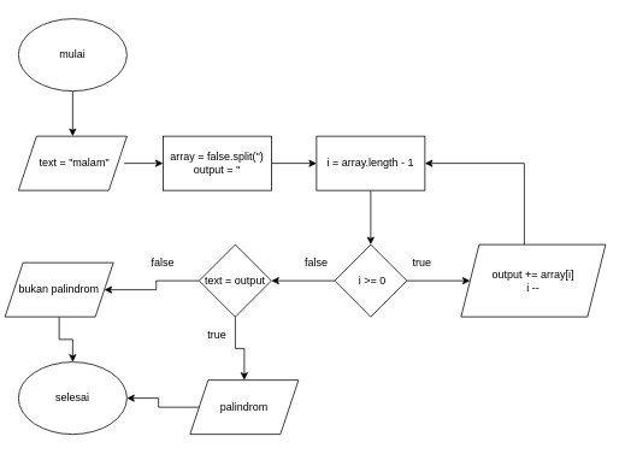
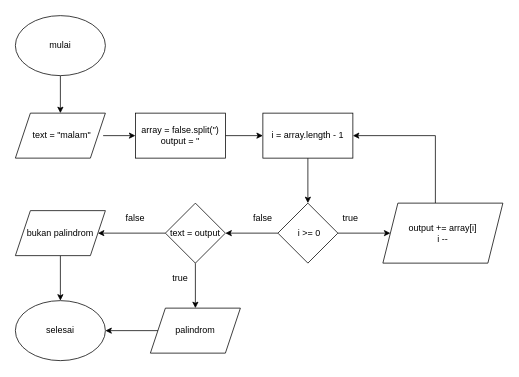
- <mxCell id="19" value="bukan palindrom" style="shape=parallelogram;perimeter=parallelogramPerimeter;whiteSpace=wrap;html=1;fixedSize=1;" vertex="1" parent="1"><mxGeometry x="5" y="290" width="120" height="60" as="geometry" /></mxCell>
+ <mxCell id="19" value="bukan palindrom" style="shape=parallelogram;perimeter=parallelogramPerimeter;whiteSpace=wrap;html=1;fixedSize=1;" vertex="1" parent="1"><mxGeometry x="20" y="280" width="120" height="60" as="geometry" /></mxCell>
- <mxCell id="17" value="palindrom" style="shape=parallelogram;perimeter=parallelogramPerimeter;whiteSpace=wrap;html=1;fixedSize=1;" vertex="1" parent="1"><mxGeometry x="210" y="420" width="120" height="60" as="geometry" /></mxCell>
+ <mxCell id="17" value="palindrom" style="shape=parallelogram;perimeter=parallelogramPerimeter;whiteSpace=wrap;html=1;fixedSize=1;" vertex="1" parent="1"><mxGeometry x="200" y="410" width="120" height="60" as="geometry" /></mxCell>
